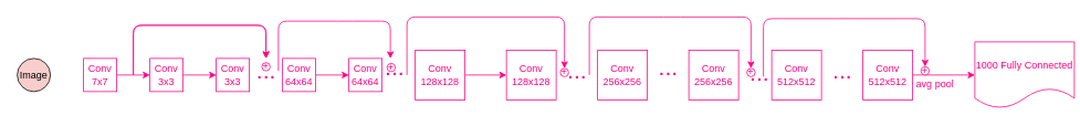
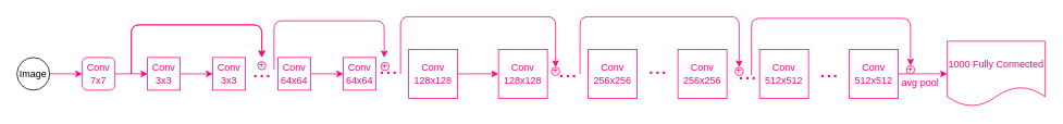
- <mxCell id="3" value="Image" style="ellipse;whiteSpace=wrap;html=1;aspect=fixed;fillColor=#f8cecc;" parent="1" vertex="1"><mxGeometry x="20" y="70" width="40" height="40" as="geometry" /></mxCell>
+ <mxCell id="3" value="Image" style="ellipse;whiteSpace=wrap;html=1;aspect=fixed;" parent="1" vertex="1"><mxGeometry x="20" y="70" width="40" height="40" as="geometry" /></mxCell>
+ <mxCell id="2" value="" style="edgeStyle=none;html=1;strokeColor=#FF0080;fontColor=#FF0080;" parent="1" source="3" target="5" edge="1"><mxGeometry relative="1" as="geometry" /></mxCell>
- <mxCell id="5" value="Conv&lt;br&gt;7x7" style="whiteSpace=wrap;html=1;strokeColor=#FF0080;fontColor=#FF0080;" parent="1" vertex="1"><mxGeometry x="100" y="70" width="40" height="40" as="geometry" /></mxCell>
+ <mxCell id="5" value="Conv&lt;br&gt;7x7" style="whiteSpace=wrap;html=1;strokeColor=#FF0080;fontColor=#FF0080;rounded=1;" parent="1" vertex="1"><mxGeometry x="100" y="70" width="40" height="40" as="geometry" /></mxCell>
- <mxCell id="20" value="1000 Fully Connected" style="shape=document;whiteSpace=wrap;html=1;boundedLbl=1;strokeColor=#FF0080;fontColor=#FF0080;" parent="1" vertex="1"><mxGeometry x="1175" y="50" width="120" height="80" as="geometry" /></mxCell>
+ <mxCell id="20" value="1000 Fully Connected" style="shape=document;whiteSpace=wrap;html=1;boundedLbl=1;strokeColor=#FF0080;fontColor=#FF0080;" parent="1" vertex="1"><mxGeometry x="1160" y="50" width="120" height="80" as="geometry" /></mxCell>
